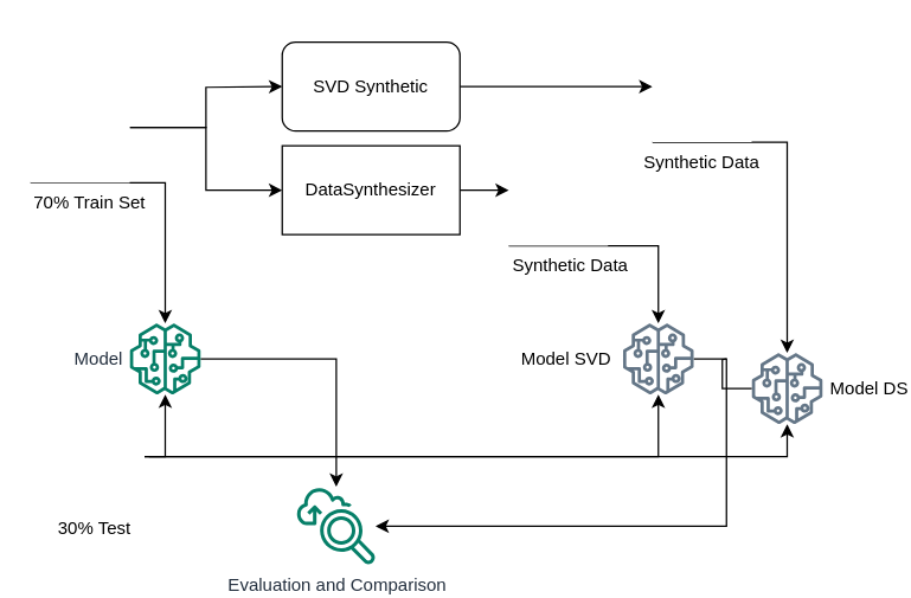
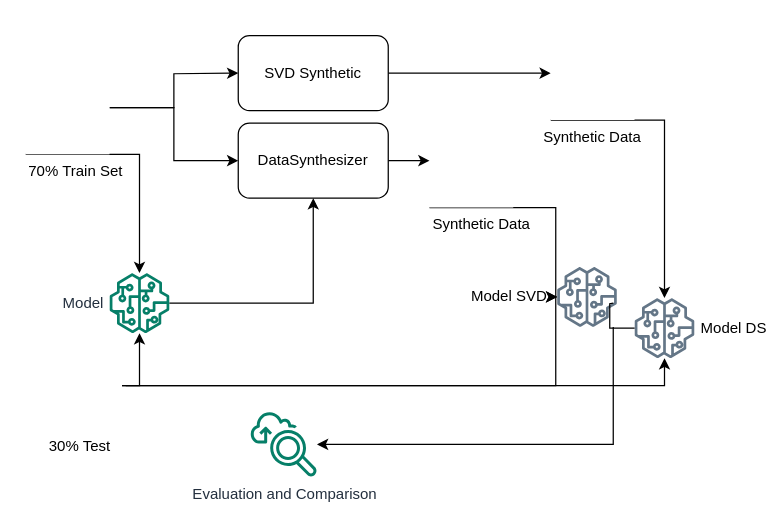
- <mxCell id="15" value="DataSynthesizer" style="whiteSpace=wrap;html=1;rounded=0;" vertex="1" parent="1"><mxGeometry x="190" y="98" width="120" height="60" as="geometry" /></mxCell>
+ <mxCell id="15" value="DataSynthesizer" style="rounded=1;whiteSpace=wrap;html=1;" vertex="1" parent="1"><mxGeometry x="190" y="98" width="120" height="60" as="geometry" /></mxCell>
- <mxCell id="21" value="&lt;font color=&quot;#000000&quot;&gt;Model SVD&amp;nbsp;&amp;nbsp;&lt;br&gt;&lt;/font&gt;" style="sketch=0;outlineConnect=0;fontColor=#ffffff;fillColor=#647687;strokeColor=#314354;dashed=0;verticalLabelPosition=middle;verticalAlign=middle;align=right;html=1;fontSize=12;fontStyle=0;aspect=fixed;pointerEvents=1;shape=mxgraph.aws4.sagemaker_model;labelPosition=left;" vertex="1" parent="1"><mxGeometry x="420" y="218" width="48" height="48" as="geometry" /></mxCell>
+ <mxCell id="21" value="&lt;font color=&quot;#000000&quot;&gt;Model SVD&amp;nbsp;&amp;nbsp;&lt;br&gt;&lt;/font&gt;" style="sketch=0;outlineConnect=0;fontColor=#ffffff;fillColor=#647687;strokeColor=#314354;dashed=0;verticalLabelPosition=middle;verticalAlign=middle;align=right;html=1;fontSize=12;fontStyle=0;aspect=fixed;pointerEvents=1;shape=mxgraph.aws4.sagemaker_model;labelPosition=left;" vertex="1" parent="1"><mxGeometry x="445" y="213" width="48" height="48" as="geometry" /></mxCell>
- <mxCell id="18" style="edgeStyle=orthogonalEdgeStyle;rounded=0;orthogonalLoop=1;jettySize=auto;html=1;" edge="1" parent="1" source="19" target="24"><mxGeometry relative="1" as="geometry"><mxPoint x="200" y="242" as="targetPoint" /></mxGeometry></mxCell>
+ <mxCell id="18" style="edgeStyle=orthogonalEdgeStyle;rounded=0;orthogonalLoop=1;jettySize=auto;html=1;" edge="1" parent="1" source="19" target="15"><mxGeometry relative="1" as="geometry"><mxPoint x="200" y="242" as="targetPoint" /></mxGeometry></mxCell>
